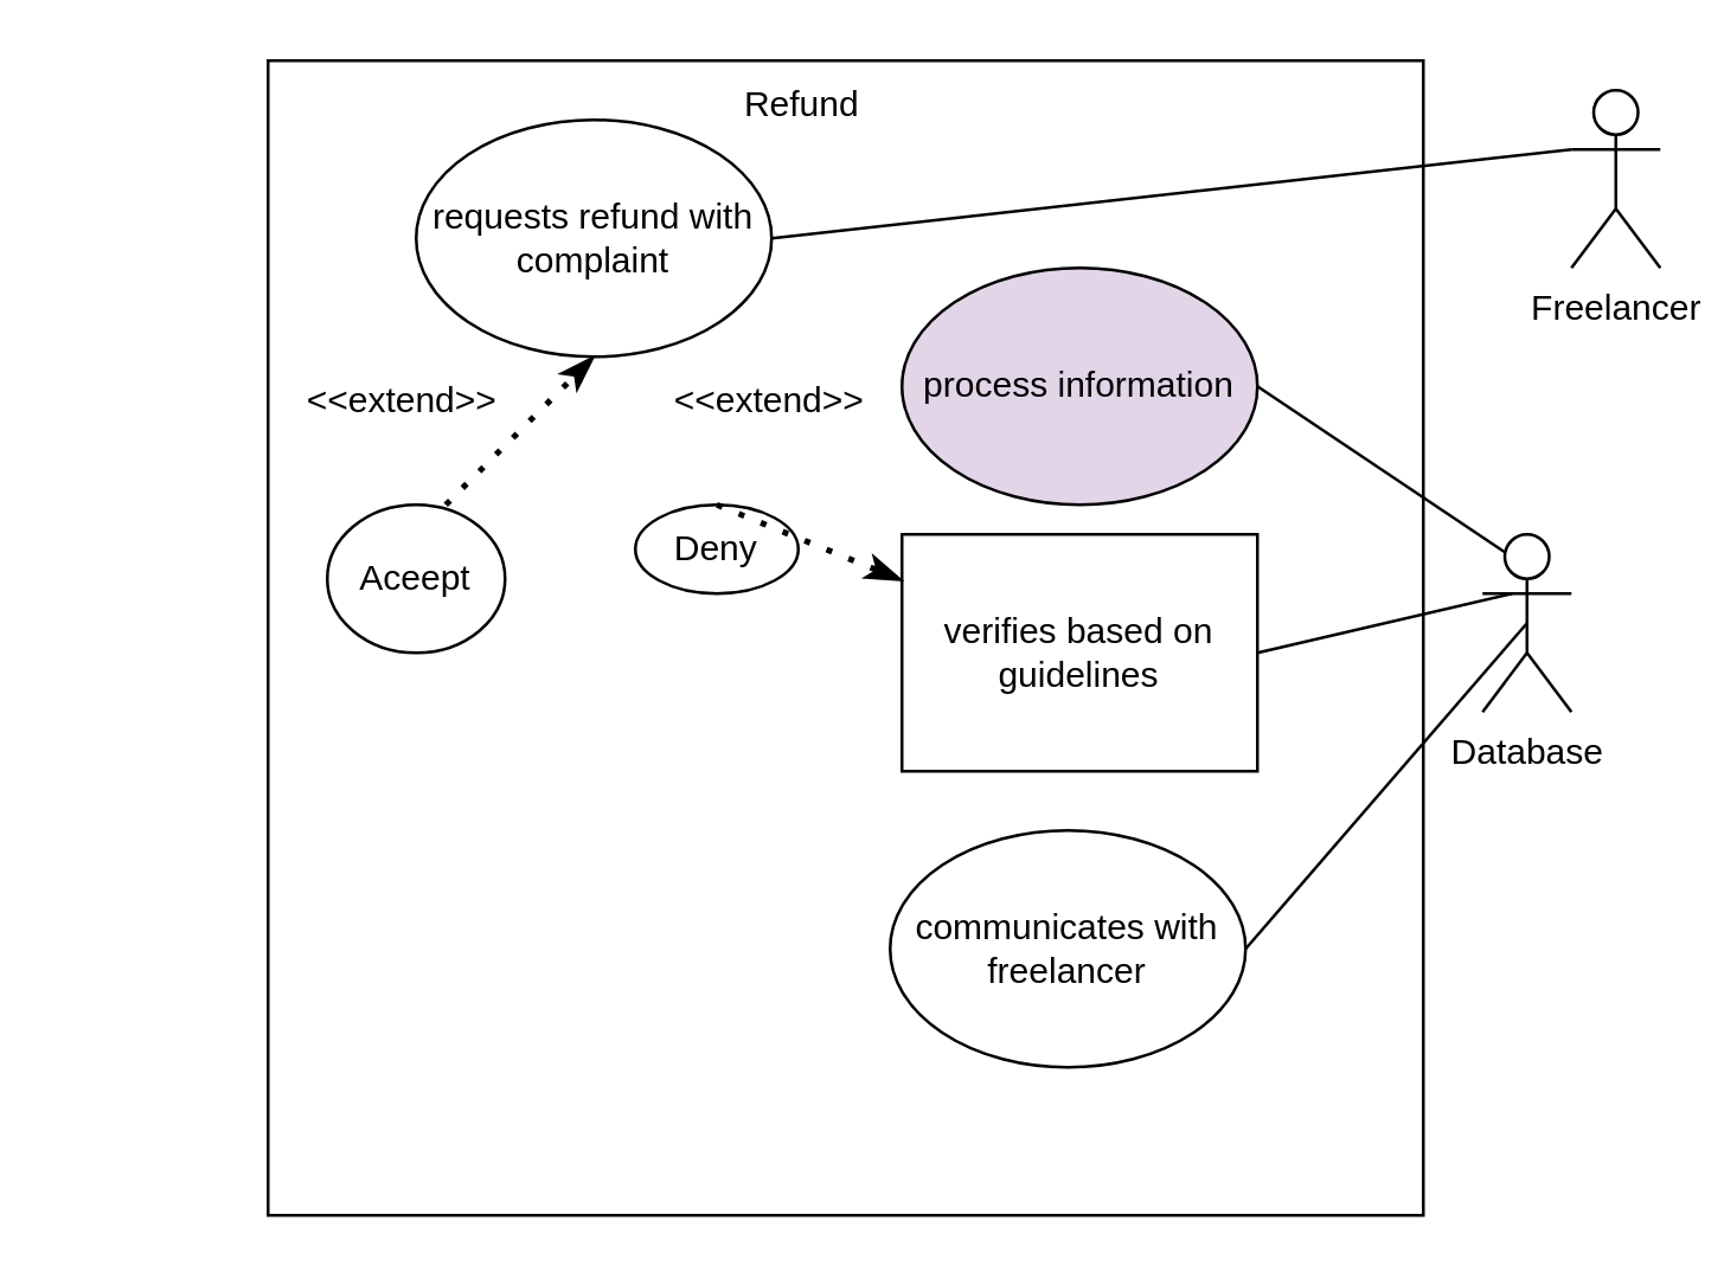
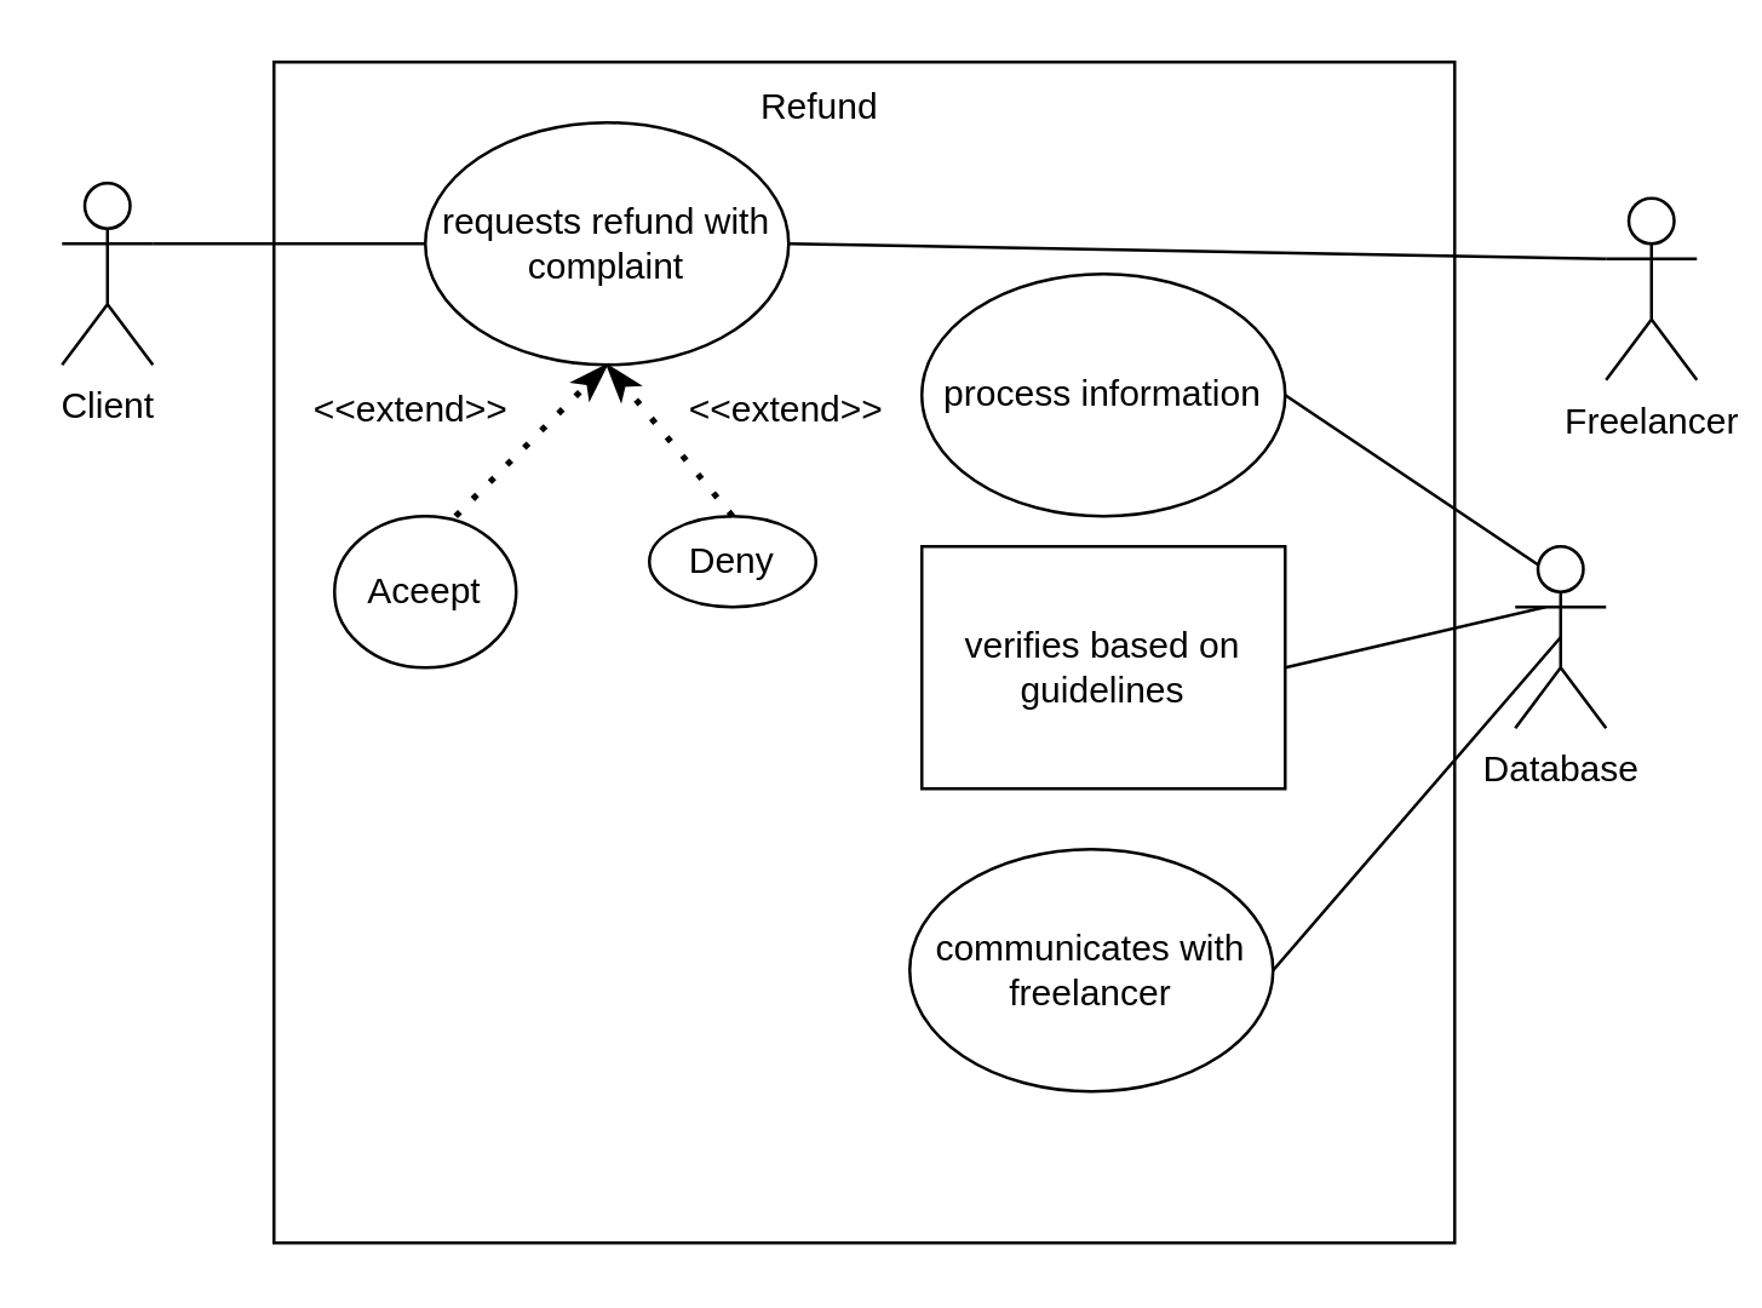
- <mxCell id="5" value="Freelancer" style="shape=umlActor;verticalLabelPosition=bottom;verticalAlign=top;html=1;outlineConnect=0;" parent="1" vertex="1"><mxGeometry x="530" y="30" width="30" height="60" as="geometry" /></mxCell>
+ <mxCell id="5" value="Freelancer" style="shape=umlActor;verticalLabelPosition=bottom;verticalAlign=top;html=1;outlineConnect=0;" parent="1" vertex="1"><mxGeometry x="530" y="65" width="30" height="60" as="geometry" /></mxCell>
+ <mxCell id="8" value="" style="endArrow=none;html=1;rounded=0;exitX=1;exitY=0.333;exitDx=0;exitDy=0;exitPerimeter=0;entryX=0;entryY=0.5;entryDx=0;entryDy=0;" parent="1" source="3" target="6" edge="1"><mxGeometry width="50" height="50" relative="1" as="geometry"><mxPoint x="60" y="160" as="sourcePoint" /><mxPoint x="110" y="110" as="targetPoint" /></mxGeometry></mxCell>
+ <mxCell id="3" value="Client" style="shape=umlActor;verticalLabelPosition=bottom;verticalAlign=top;html=1;outlineConnect=0;" parent="1" vertex="1"><mxGeometry x="20" y="60" width="30" height="60" as="geometry" /></mxCell>
- <mxCell id="13" value="process information" style="ellipse;whiteSpace=wrap;html=1;fillColor=#e1d5e7;" parent="1" vertex="1"><mxGeometry x="304" y="90" width="120" height="80" as="geometry" /></mxCell>
+ <mxCell id="13" value="process information" style="ellipse;whiteSpace=wrap;html=1;" parent="1" vertex="1"><mxGeometry x="304" y="90" width="120" height="80" as="geometry" /></mxCell>
- <mxCell id="19" value="" style="endArrow=classicThin;dashed=1;html=1;dashPattern=1 3;strokeWidth=2;rounded=0;exitX=0.5;exitY=0;exitDx=0;exitDy=0;endFill=1;" edge="1" parent="1" source="17" target="7"><mxGeometry width="50" height="50" relative="1" as="geometry"><mxPoint x="160" y="180" as="sourcePoint" /><mxPoint x="210" y="130" as="targetPoint" /></mxGeometry></mxCell>
+ <mxCell id="19" value="" style="endArrow=classicThin;dashed=1;html=1;dashPattern=1 3;strokeWidth=2;rounded=0;entryX=0.5;entryY=1;entryDx=0;entryDy=0;exitX=0.5;exitY=0;exitDx=0;exitDy=0;endFill=1;" edge="1" parent="1" source="17" target="6"><mxGeometry width="50" height="50" relative="1" as="geometry"><mxPoint x="160" y="180" as="sourcePoint" /><mxPoint x="210" y="130" as="targetPoint" /></mxGeometry></mxCell>
